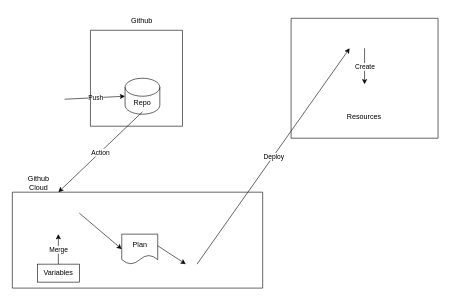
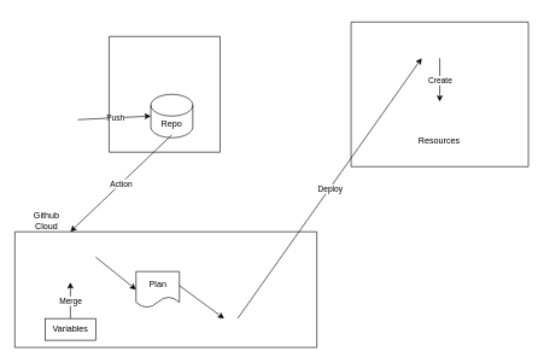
- <mxCell id="20" value="Github" style="text;html=1;strokeColor=none;fillColor=none;align=center;verticalAlign=middle;whiteSpace=wrap;rounded=0;" vertex="1" parent="16"><mxGeometry x="55.75" width="60" height="30" as="geometry" /></mxCell>
- <mxCell id="11" value="Plan" style="shape=document;whiteSpace=wrap;html=1;boundedLbl=1;" vertex="1" parent="8"><mxGeometry x="15" y="15" width="60" height="50" as="geometry" /></mxCell>
+ <mxCell id="11" value="Plan" style="shape=document;whiteSpace=wrap;html=1;boundedLbl=1;" vertex="1" parent="8"><mxGeometry width="60" height="50" as="geometry" /></mxCell>
